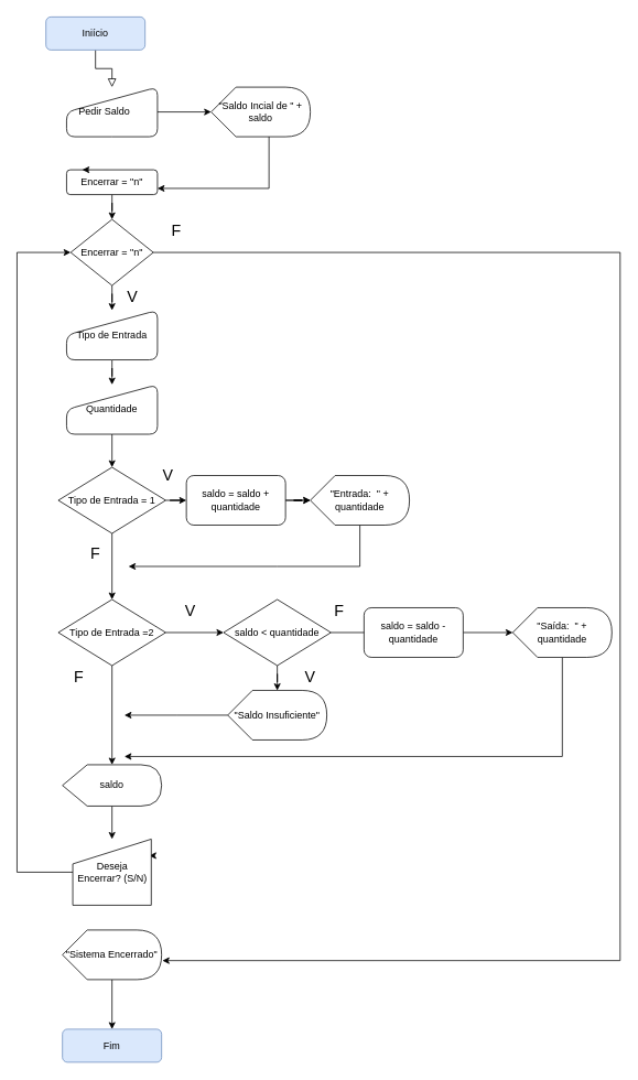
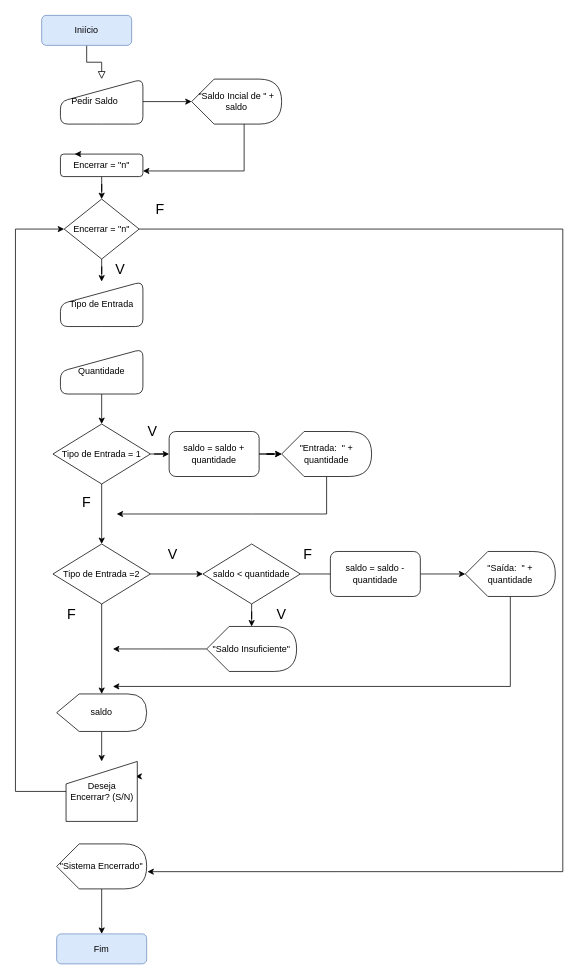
- <mxCell id="7" value="" style="edgeStyle=orthogonalEdgeStyle;rounded=0;orthogonalLoop=1;jettySize=auto;html=1;" edge="1" parent="1" source="8" target="10"><mxGeometry relative="1" as="geometry" /></mxCell>
